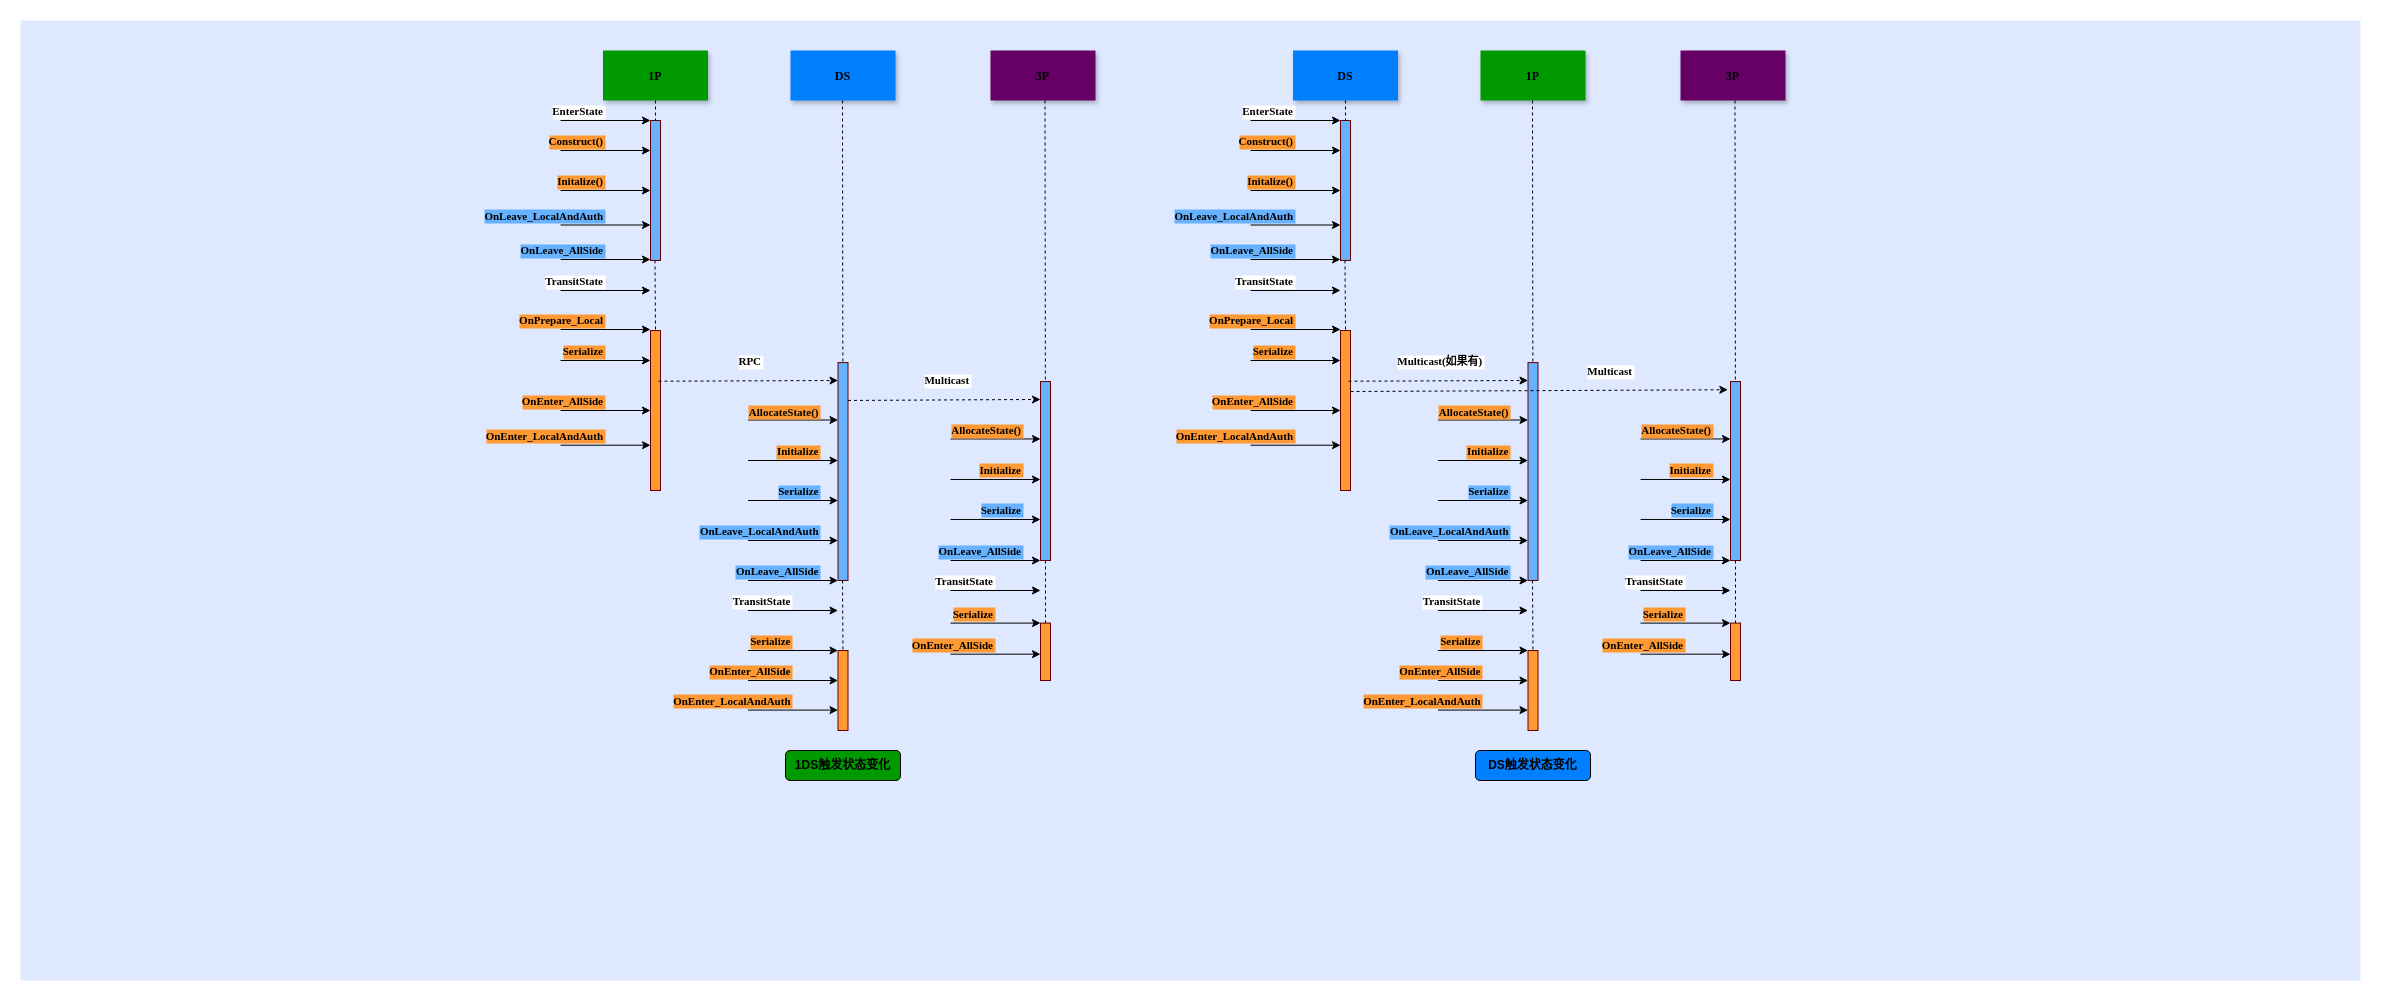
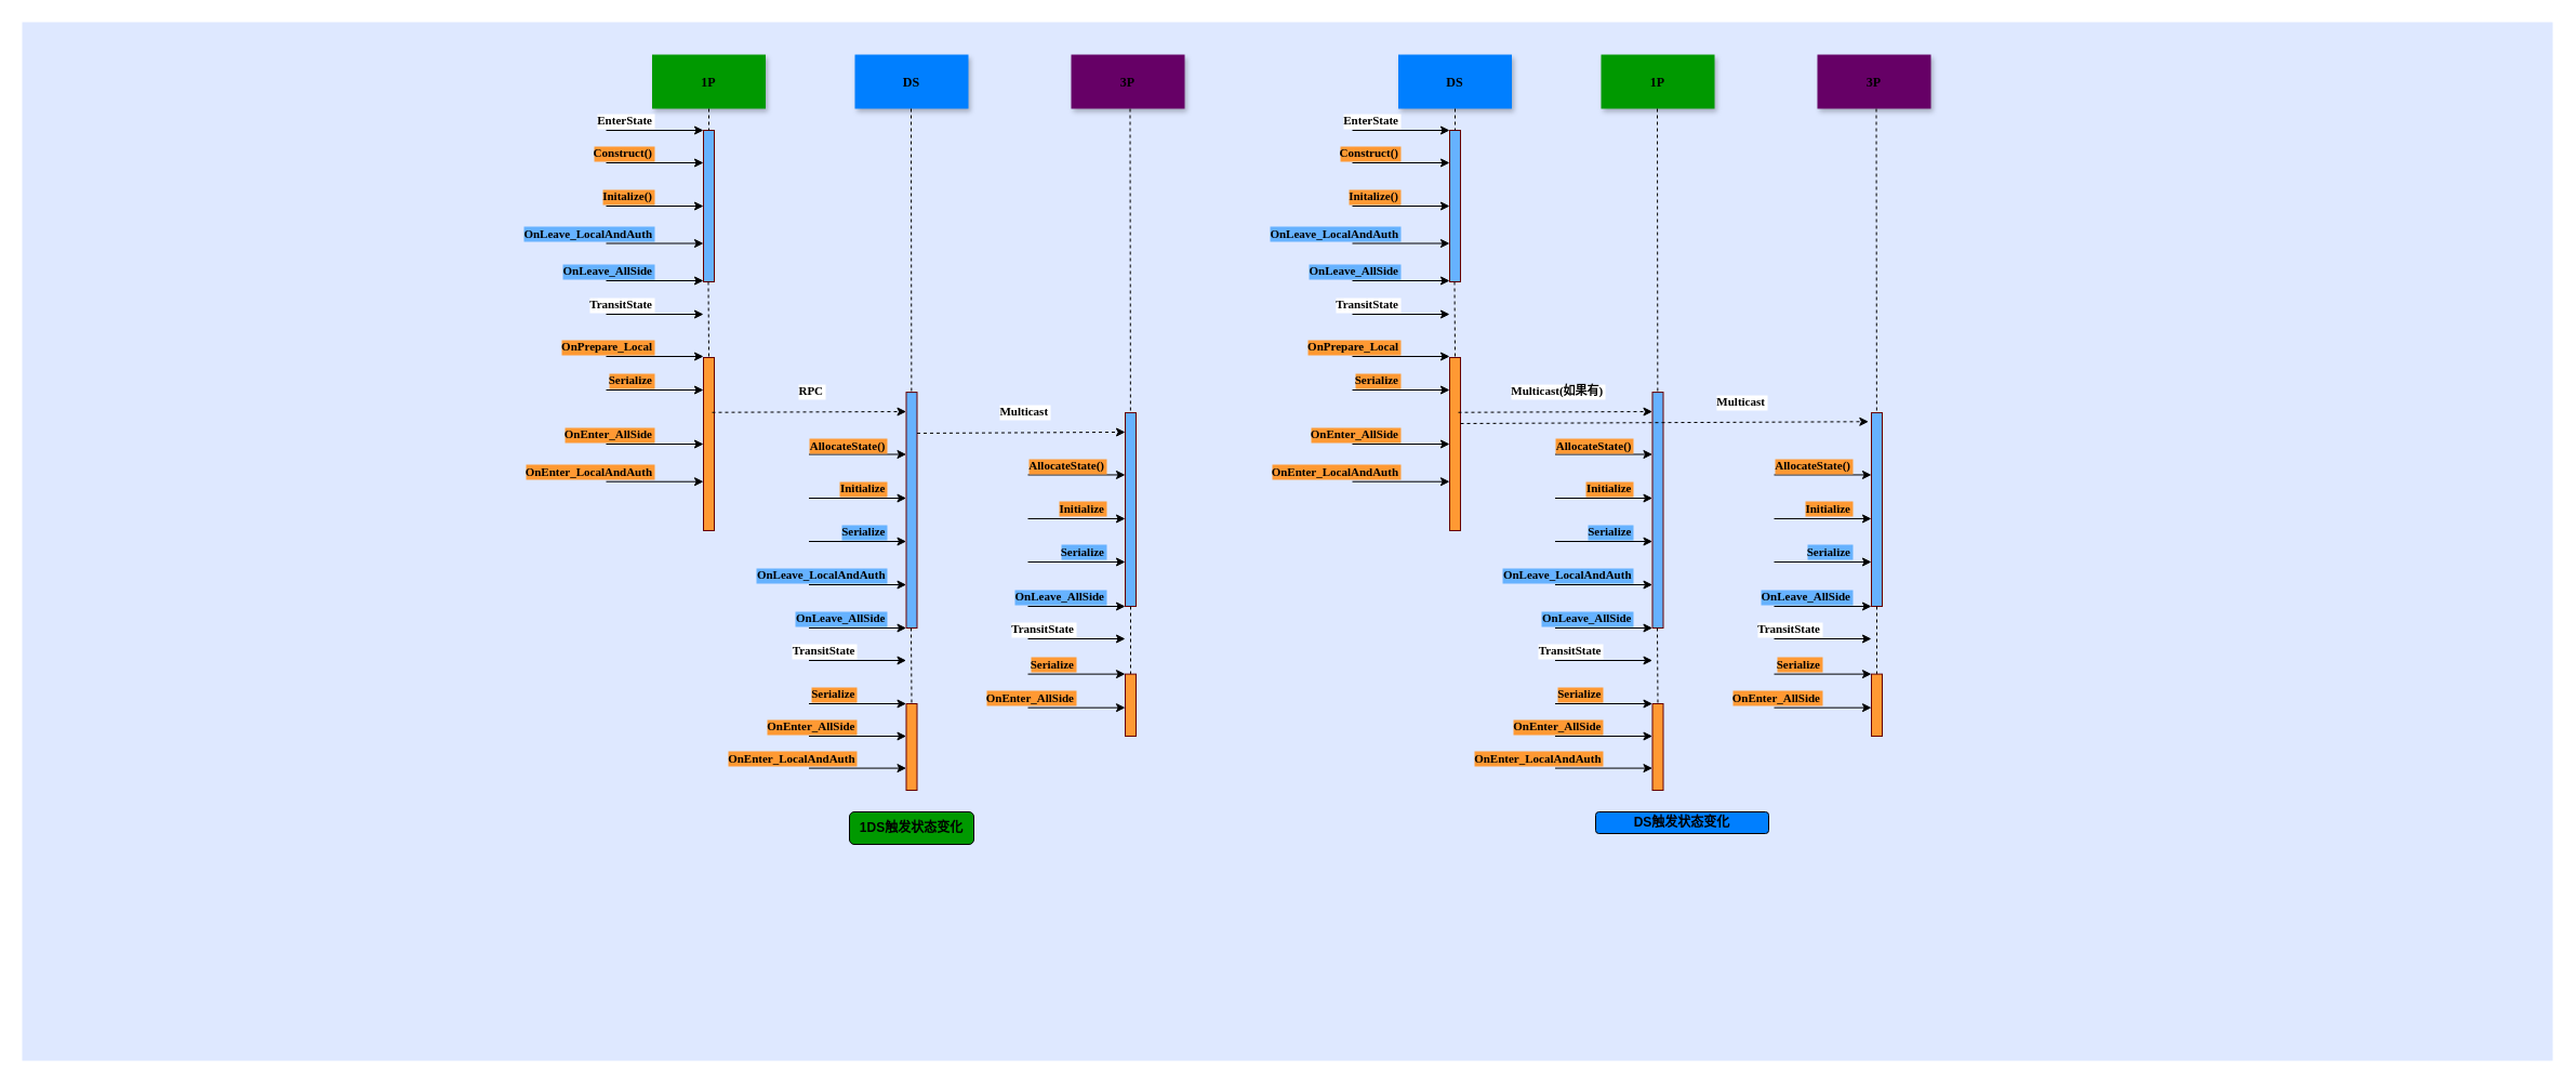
- <mxCell id="89" value="DS触发状态变化" style="rounded=1;whiteSpace=wrap;html=1;fillColor=#007FFF;fontStyle=1" vertex="1" parent="1"><mxGeometry x="1475" y="750" width="115" height="30" as="geometry" /></mxCell>
+ <mxCell id="89" value="DS触发状态变化" style="rounded=1;whiteSpace=wrap;html=1;fillColor=#007FFF;fontStyle=1" vertex="1" parent="1"><mxGeometry x="1475" y="750" width="160" height="20" as="geometry" /></mxCell>
